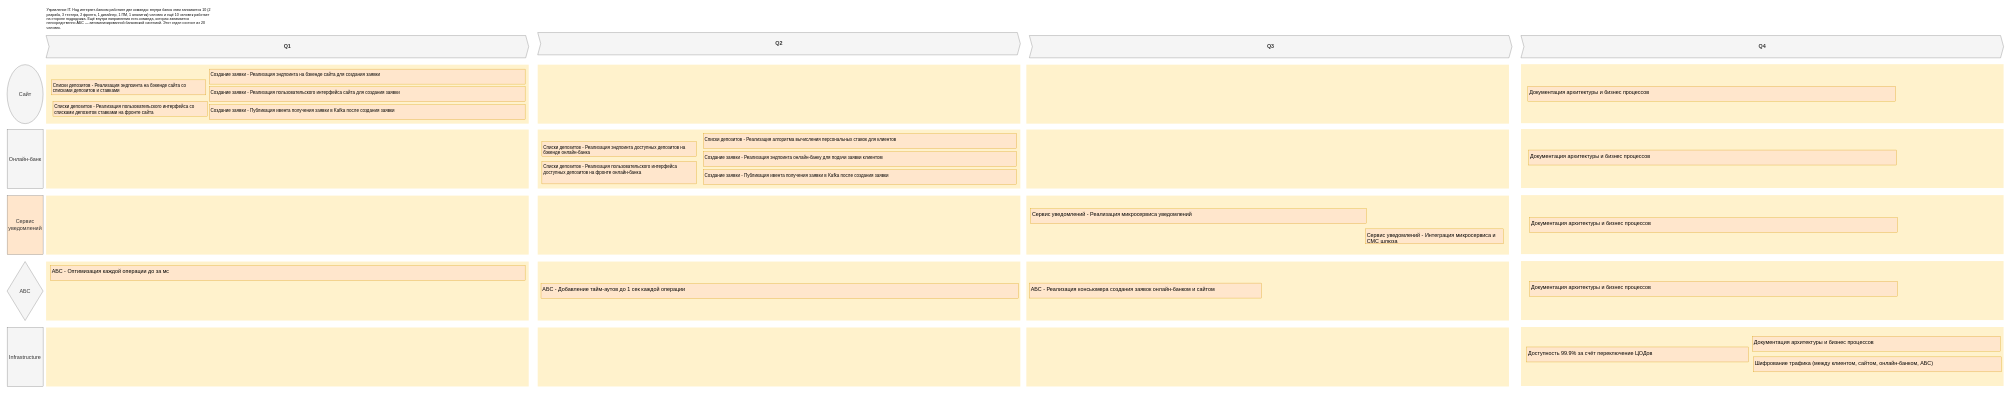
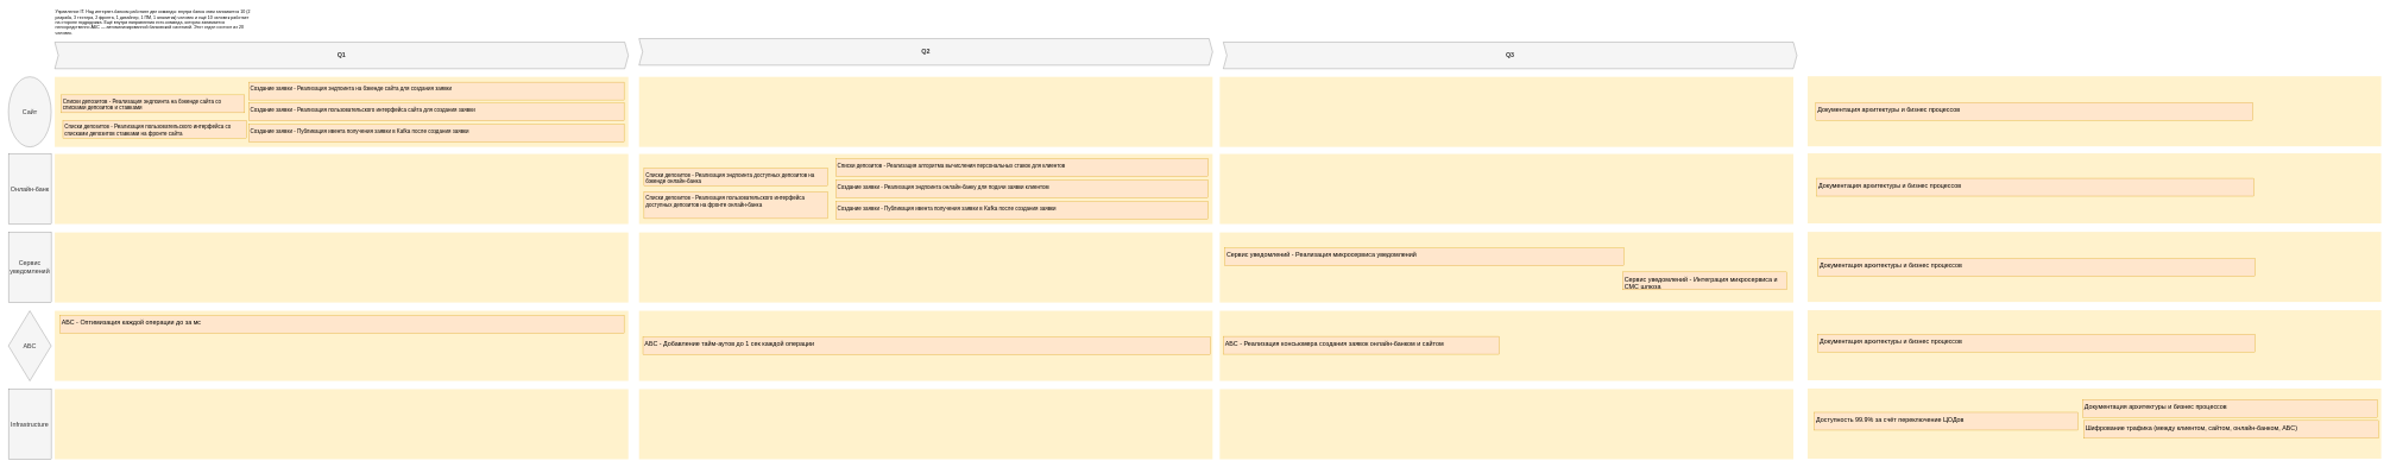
- <mxCell id="15" value="Q4" style="shape=step;perimeter=stepPerimeter;whiteSpace=wrap;html=1;fixedSize=1;size=10;fillColor=#f5f5f5;strokeColor=#666666;fontSize=18;fontStyle=1;align=center;rounded=0;fontColor=#333333;" vertex="1" parent="1"><mxGeometry x="5070" y="118" width="1610" height="74.4" as="geometry" /></mxCell>
- <mxCell id="8" value="Сервис&lt;br&gt;уведомлений" style="rounded=0;whiteSpace=wrap;html=1;fillColor=#ffe6cc;fontColor=#333333;strokeColor=#666666;fontSize=18;" vertex="1" parent="1"><mxGeometry x="20" y="652" width="120" height="196.8" as="geometry" /></mxCell>
+ <mxCell id="8" value="Сервис&lt;br&gt;уведомлений" style="rounded=0;whiteSpace=wrap;html=1;fillColor=#f5f5f5;fontColor=#333333;strokeColor=#666666;fontSize=18;" vertex="1" parent="1"><mxGeometry x="20" y="652" width="120" height="196.8" as="geometry" /></mxCell>
- <mxCell id="42" value="Шифрование трафика (между клиентом, сайтом, онлайн-банком, АБС)" style="shape=rect;fillColor=#ffe6cc;strokeColor=#d79b00;fontSize=18;html=1;whiteSpace=wrap;align=left;verticalAlign=top;spacing=5;rounded=0;" vertex="1" parent="1"><mxGeometry x="5845" y="1190" width="827" height="50" as="geometry" /></mxCell>
+ <mxCell id="42" value="Шифрование трафика (между клиентом, сайтом, онлайн-банком, АБС)" style="shape=rect;fillColor=#ffe6cc;strokeColor=#d79b00;fontSize=18;html=1;whiteSpace=wrap;align=left;verticalAlign=top;spacing=5;rounded=0;" vertex="1" parent="1"><mxGeometry x="5845" y="1180" width="827" height="50" as="geometry" /></mxCell>
